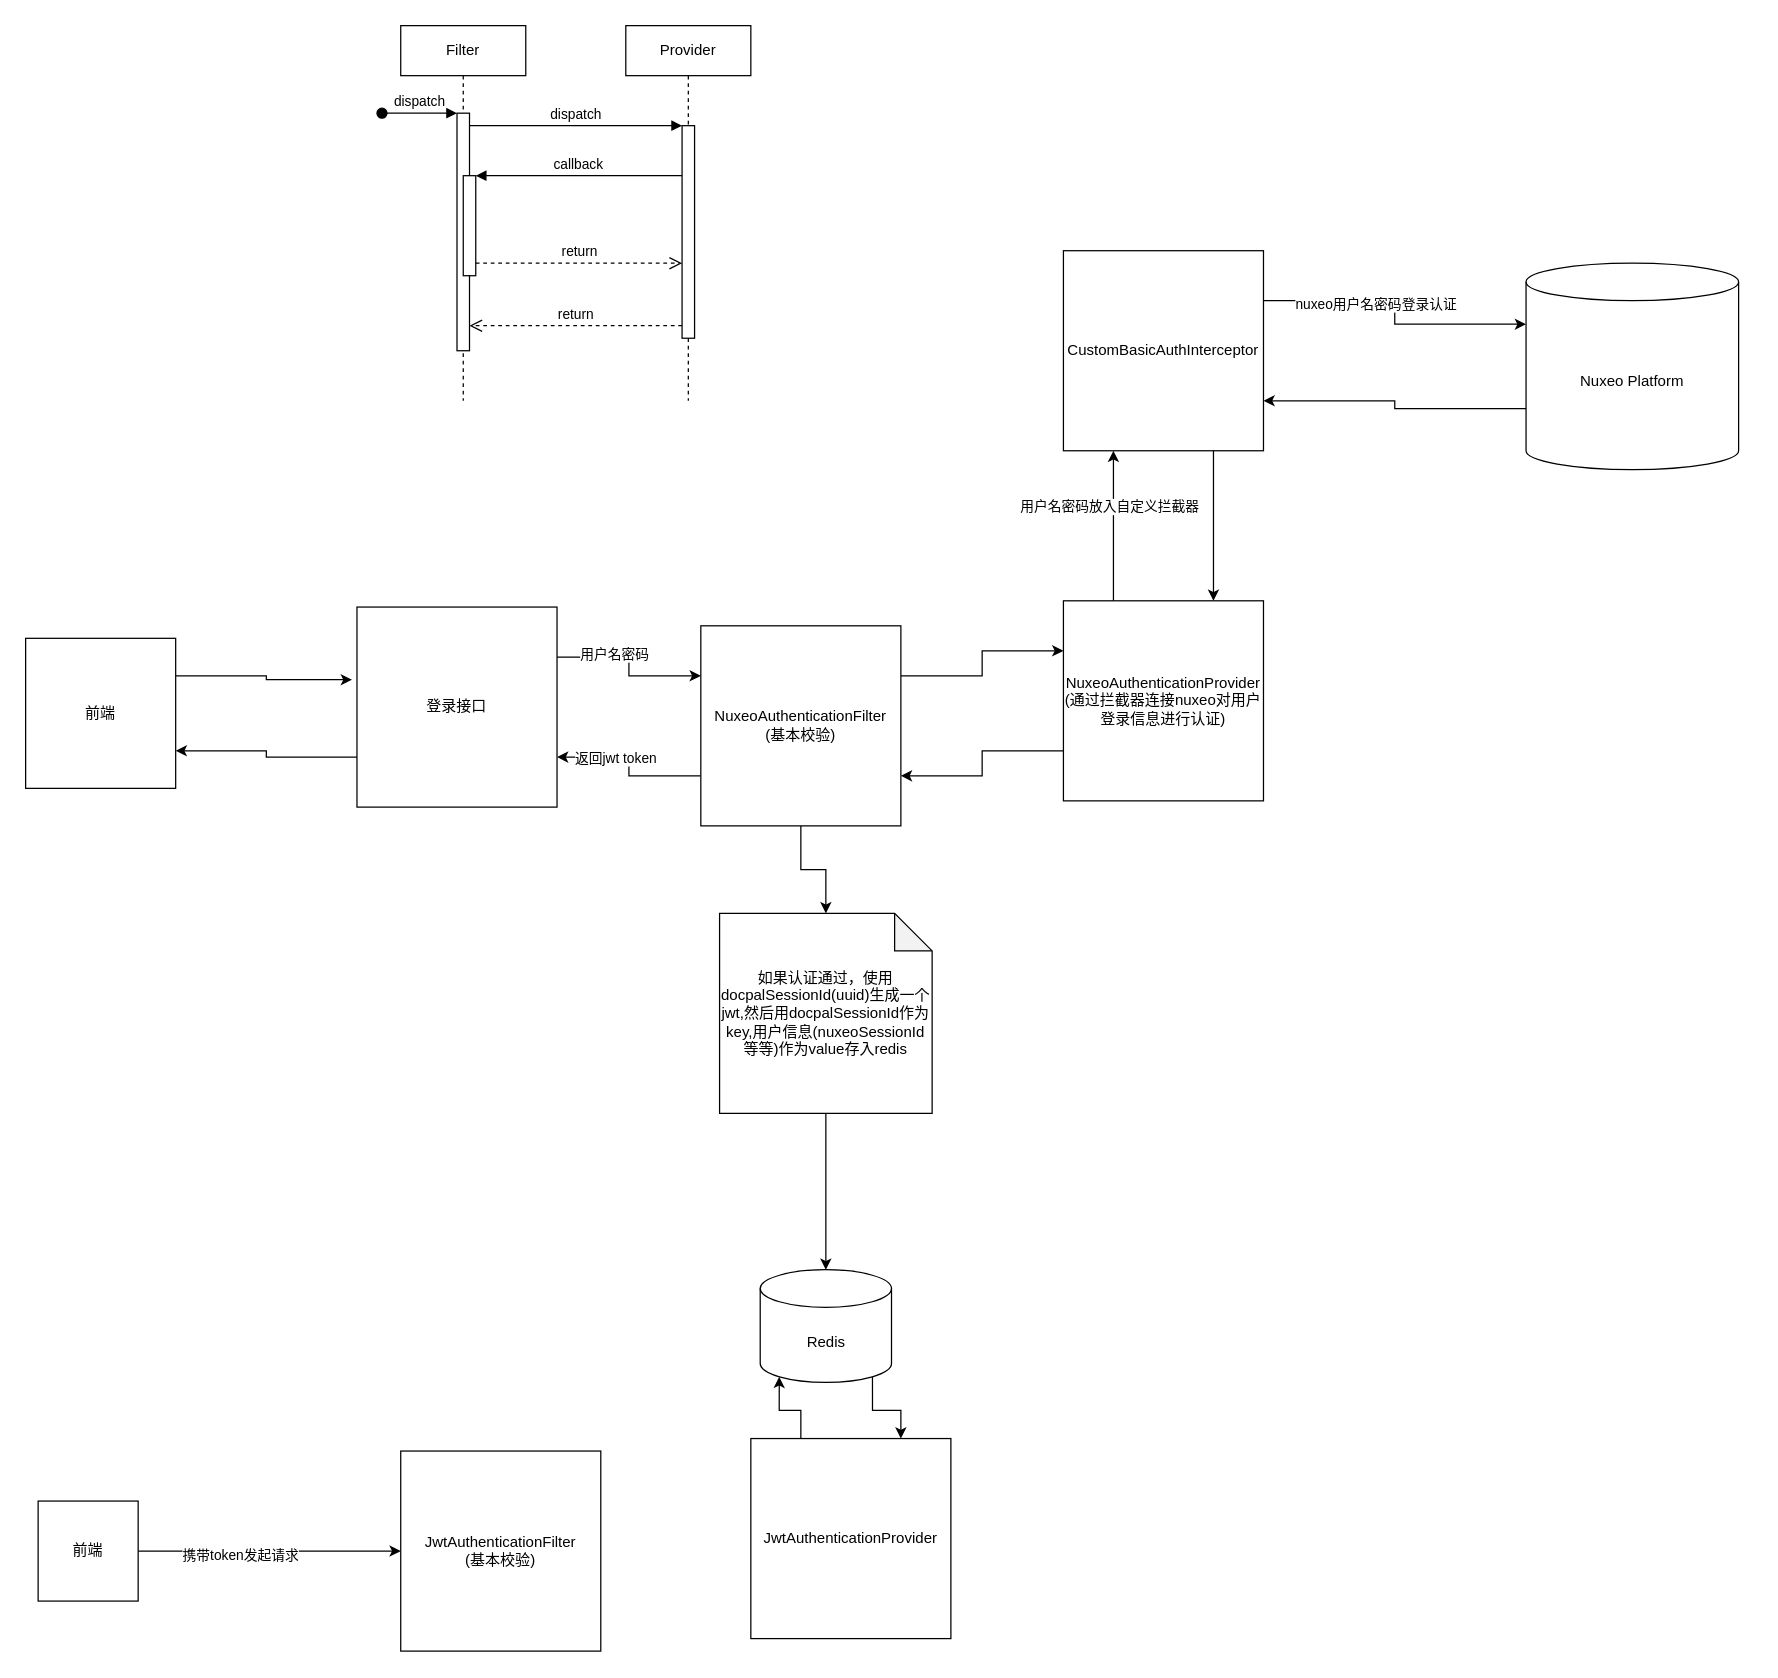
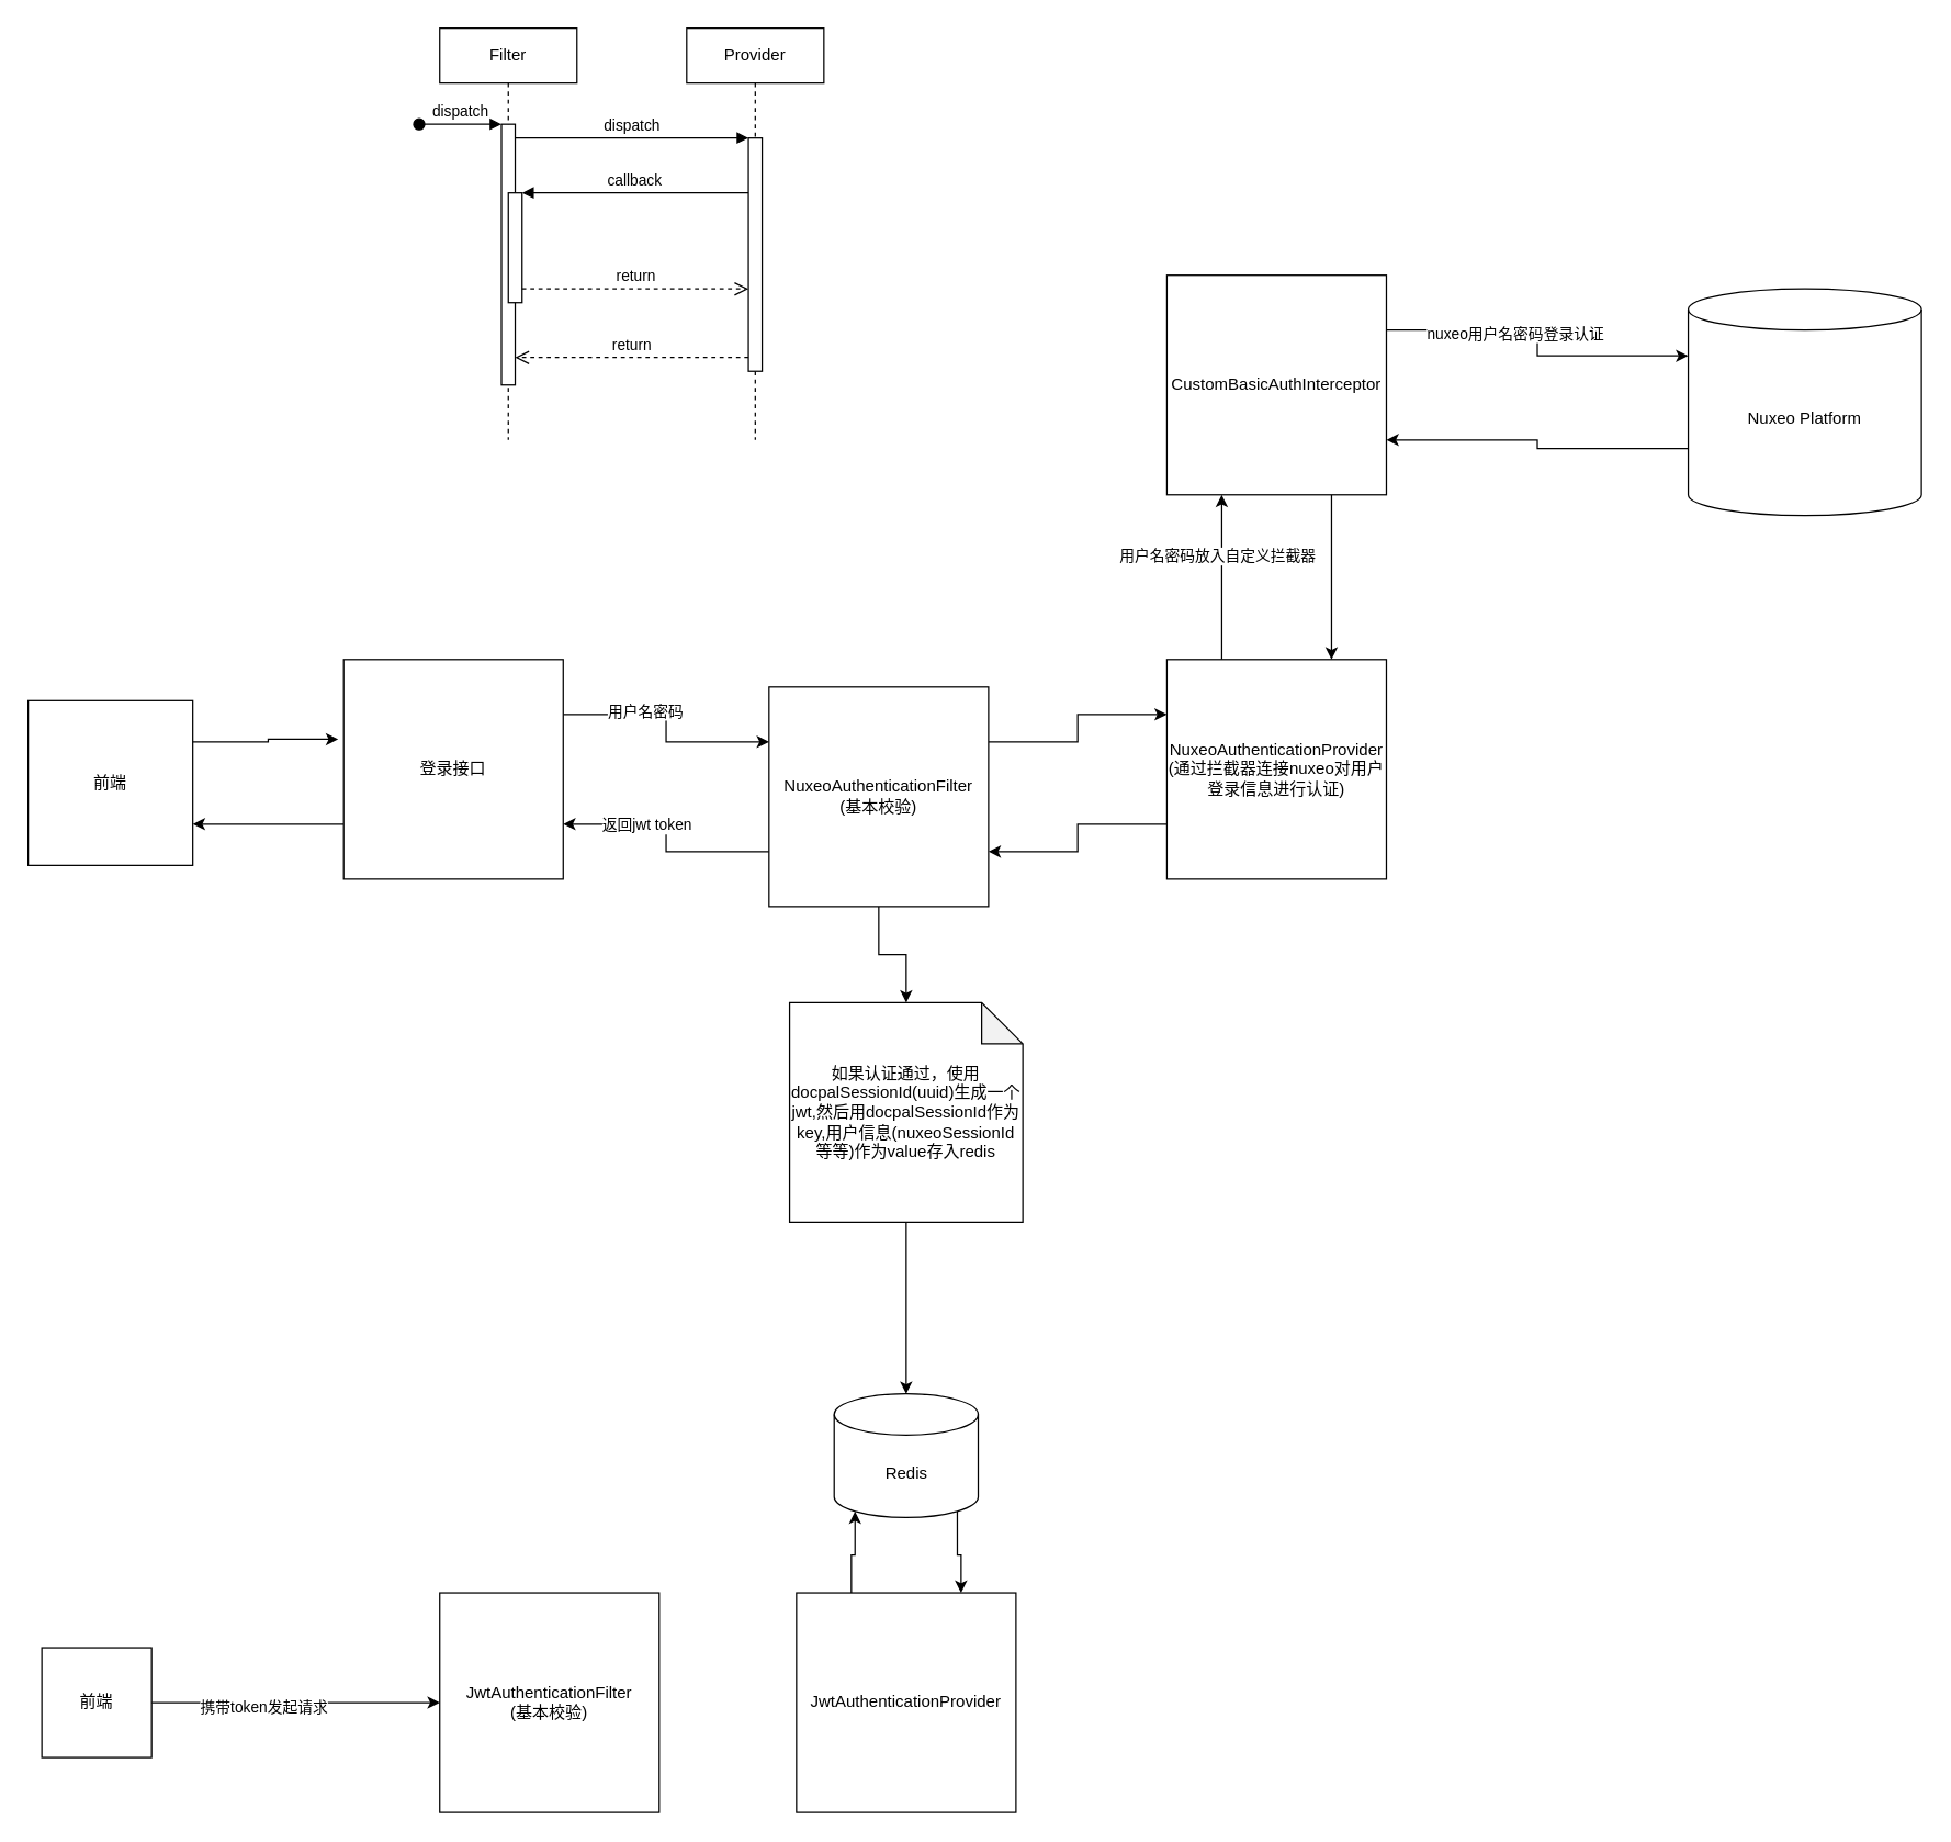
- <mxCell id="42" value="Nuxeo Platform" style="shape=cylinder3;whiteSpace=wrap;html=1;boundedLbl=1;backgroundOutline=1;size=15;" vertex="1" parent="1"><mxGeometry x="1220" y="210" width="170" height="165" as="geometry" /></mxCell>
+ <mxCell id="42" value="Nuxeo Platform" style="shape=cylinder3;whiteSpace=wrap;html=1;boundedLbl=1;backgroundOutline=1;size=15;" vertex="1" parent="1"><mxGeometry x="1230" y="210" width="170" height="165" as="geometry" /></mxCell>
- <mxCell id="17" value="登录接口" style="whiteSpace=wrap;html=1;aspect=fixed;" vertex="1" parent="1"><mxGeometry x="285" y="485" width="160" height="160" as="geometry" /></mxCell>
+ <mxCell id="17" value="登录接口" style="whiteSpace=wrap;html=1;aspect=fixed;" vertex="1" parent="1"><mxGeometry x="250" y="480" width="160" height="160" as="geometry" /></mxCell>
- <mxCell id="37" value="JwtAuthenticationProvider" style="whiteSpace=wrap;html=1;aspect=fixed;" vertex="1" parent="1"><mxGeometry x="600" y="1150" width="160" height="160" as="geometry" /></mxCell>
+ <mxCell id="37" value="JwtAuthenticationProvider" style="whiteSpace=wrap;html=1;aspect=fixed;" vertex="1" parent="1"><mxGeometry x="580" y="1160" width="160" height="160" as="geometry" /></mxCell>
